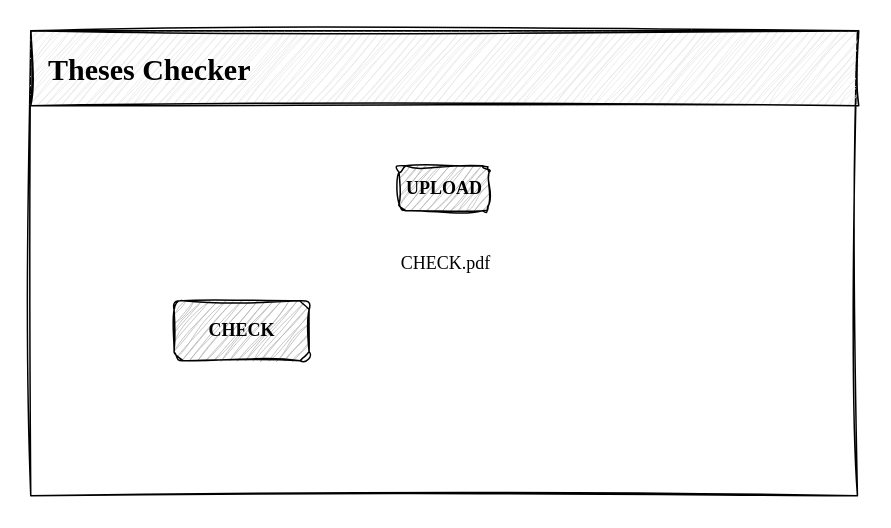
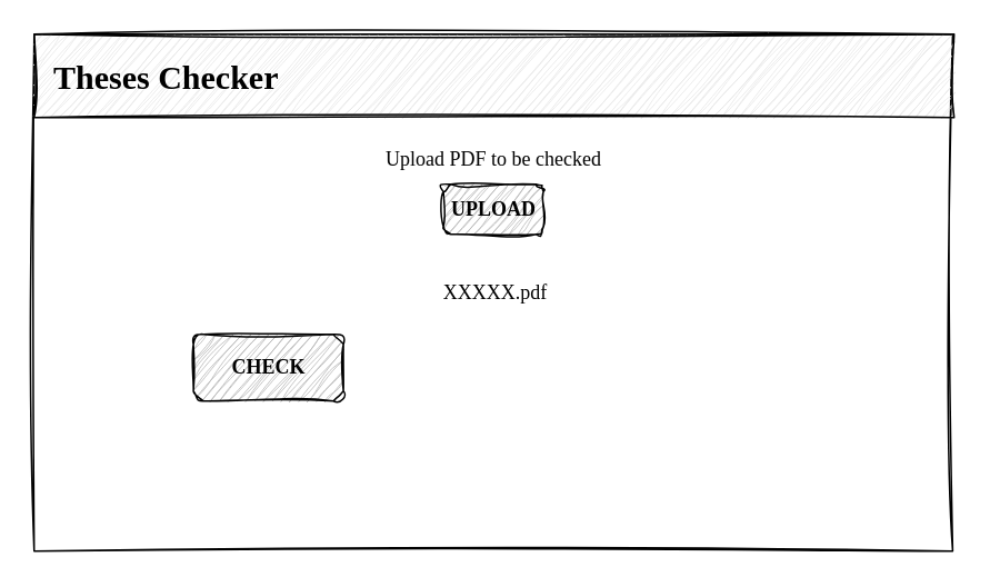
+ <mxCell id="5" value="Upload PDF to be checked" style="text;html=1;strokeColor=none;fillColor=none;align=center;verticalAlign=middle;whiteSpace=wrap;rounded=0;fontFamily=Comic Sans MS;" parent="1" vertex="1"><mxGeometry x="215.56" y="80" width="160" height="30" as="geometry" /></mxCell>
- <mxCell id="7" value="CHECK.pdf" style="text;html=1;strokeColor=none;fillColor=none;align=center;verticalAlign=middle;whiteSpace=wrap;rounded=0;fontFamily=Comic Sans MS;" parent="1" vertex="1"><mxGeometry x="257" y="160" width="80" height="30" as="geometry" /></mxCell>
+ <mxCell id="7" value="XXXXX.pdf" style="text;html=1;strokeColor=none;fillColor=none;align=center;verticalAlign=middle;whiteSpace=wrap;rounded=0;fontFamily=Comic Sans MS;" parent="1" vertex="1"><mxGeometry x="257" y="160" width="80" height="30" as="geometry" /></mxCell>
